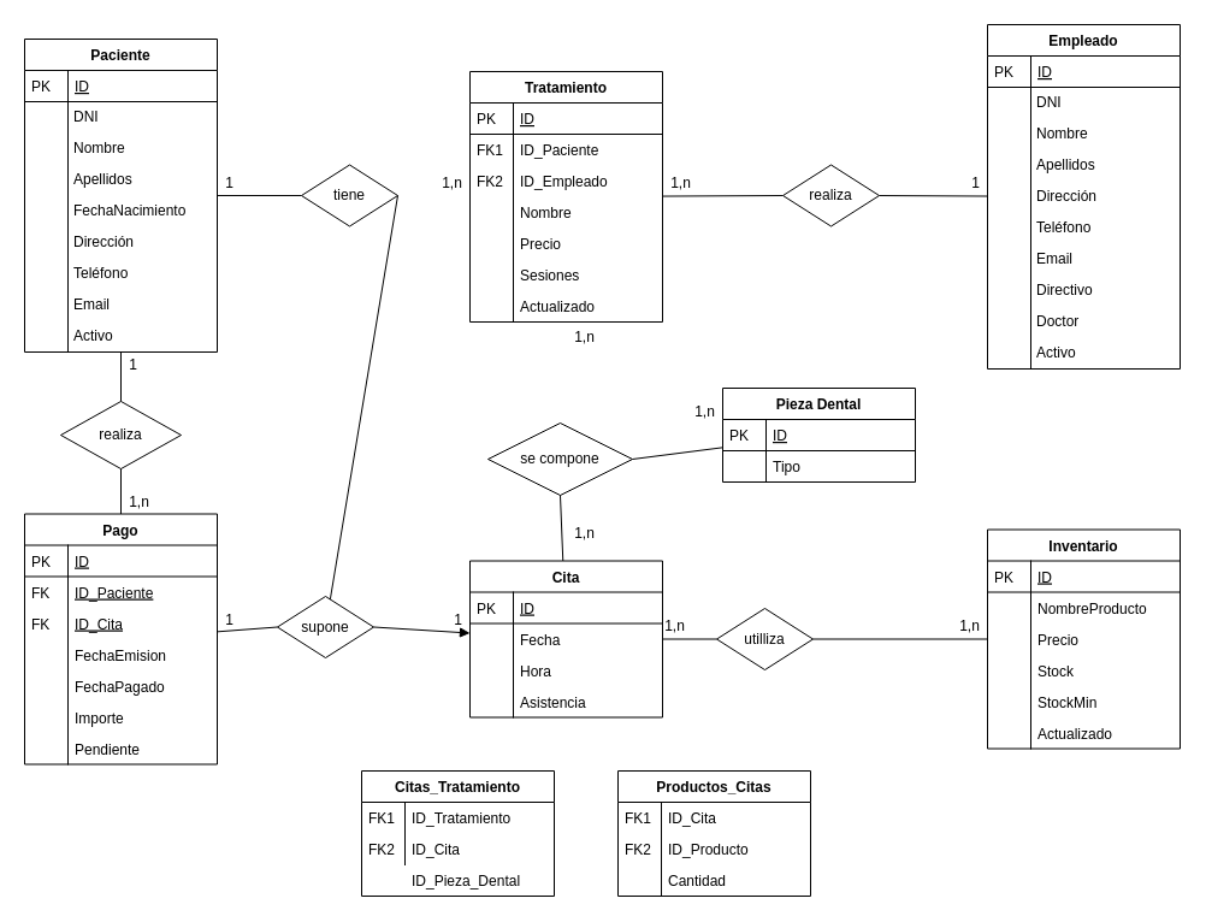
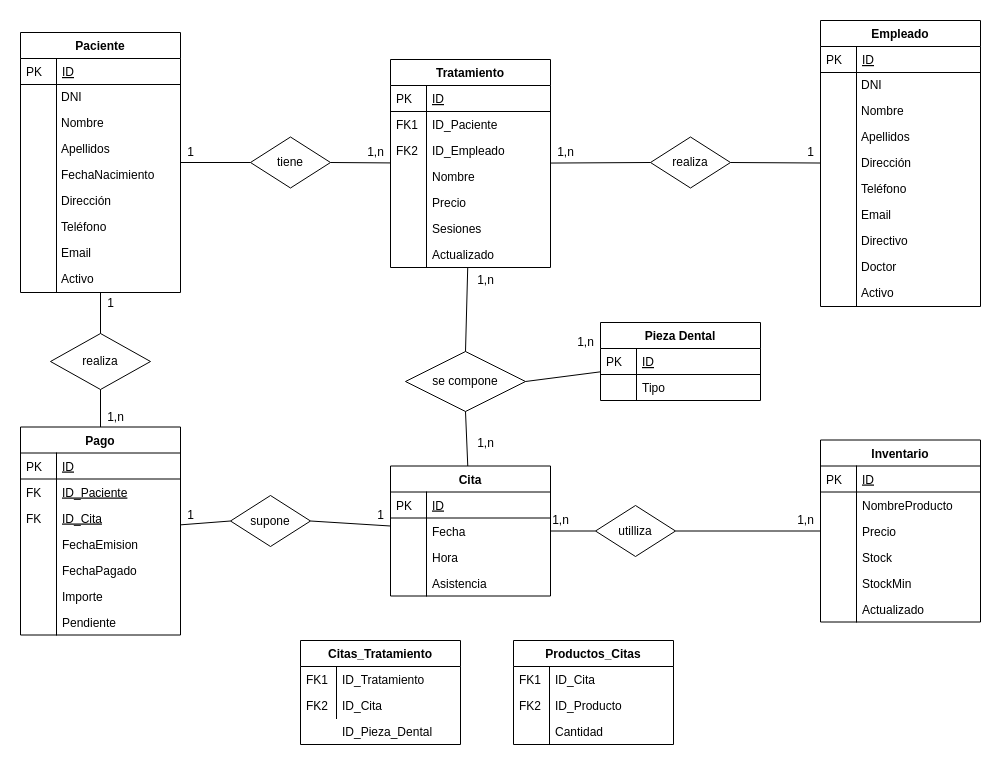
+ <mxCell id="9" value="" style="endArrow=none;html=1;rounded=0;entryX=0.5;entryY=0;entryDx=0;entryDy=0;" parent="1" source="81" target="8" edge="1"><mxGeometry relative="1" as="geometry"><mxPoint x="190" y="172" as="sourcePoint" /><mxPoint x="260" y="172" as="targetPoint" /></mxGeometry></mxCell>
- <mxCell id="4" value="" style="endArrow=none;html=1;rounded=0;exitX=1;exitY=0.5;exitDx=0;exitDy=0;" parent="1" source="2" target="11" edge="1"><mxGeometry relative="1" as="geometry"><mxPoint x="340" y="162" as="sourcePoint" /><mxPoint x="420" y="158.5" as="targetPoint" /></mxGeometry></mxCell>
+ <mxCell id="4" value="" style="endArrow=none;html=1;rounded=0;exitX=1;exitY=0.5;exitDx=0;exitDy=0;" parent="1" source="2" target="81" edge="1"><mxGeometry relative="1" as="geometry"><mxPoint x="340" y="162" as="sourcePoint" /><mxPoint x="420" y="158.5" as="targetPoint" /></mxGeometry></mxCell>
- <mxCell id="13" value="" style="endArrow=block;html=1;rounded=0;exitX=1;exitY=0.5;exitDx=0;exitDy=0;" parent="1" source="11" target="94" edge="1"><mxGeometry relative="1" as="geometry"><mxPoint x="340" y="517.5" as="sourcePoint" /><mxPoint x="390" y="517.929" as="targetPoint" /></mxGeometry></mxCell>
+ <mxCell id="13" value="" style="endArrow=none;html=1;rounded=0;exitX=1;exitY=0.5;exitDx=0;exitDy=0;" parent="1" source="11" target="94" edge="1"><mxGeometry relative="1" as="geometry"><mxPoint x="340" y="517.5" as="sourcePoint" /><mxPoint x="390" y="517.929" as="targetPoint" /></mxGeometry></mxCell>
